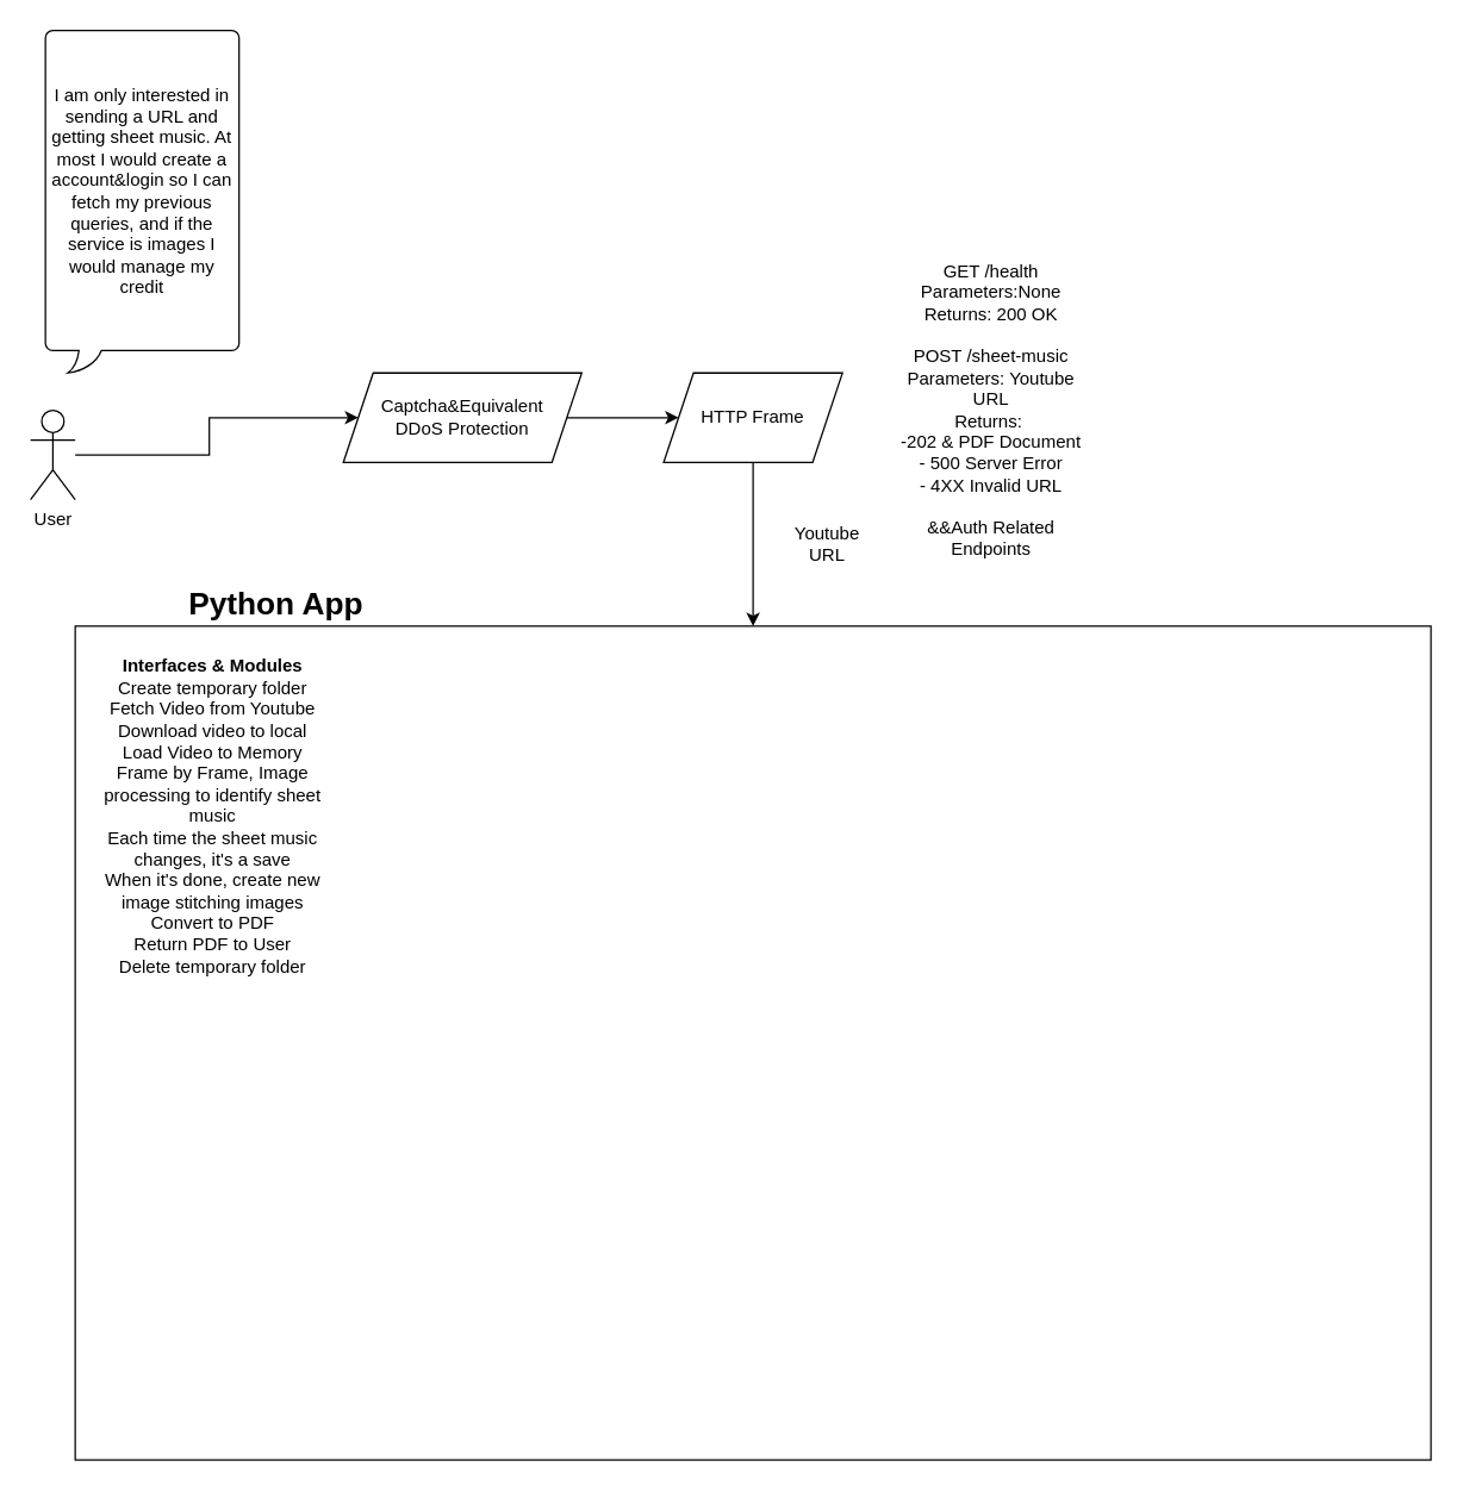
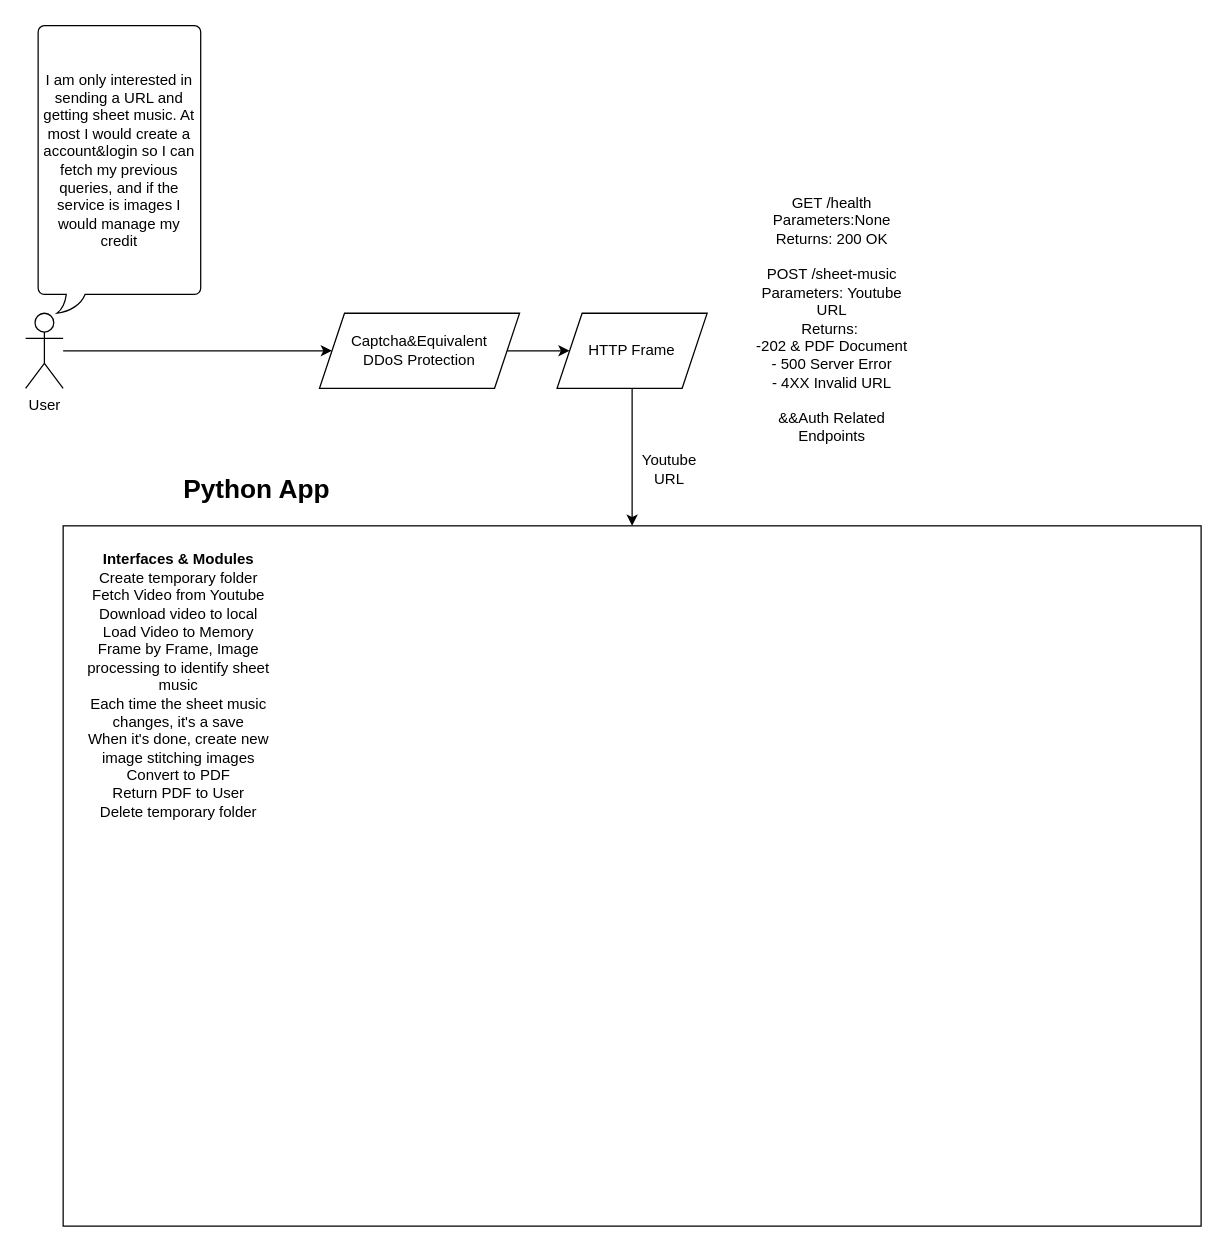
- <mxCell id="9" value="GET /health&lt;div&gt;Parameters:None&lt;/div&gt;&lt;div&gt;Returns: 200 OK&lt;/div&gt;&lt;div&gt;&lt;br&gt;&lt;/div&gt;&lt;div&gt;POST /sheet-music&lt;/div&gt;&lt;div&gt;Parameters: Youtube URL&lt;/div&gt;&lt;div&gt;Returns:&amp;nbsp;&lt;/div&gt;&lt;div&gt;-202 &amp;amp; PDF Document&lt;/div&gt;&lt;div&gt;- 500 Server Error&lt;/div&gt;&lt;div&gt;- 4XX Invalid URL&lt;/div&gt;&lt;div&gt;&lt;br&gt;&lt;/div&gt;&lt;div&gt;&amp;amp;&amp;amp;Auth Related Endpoints&lt;/div&gt;" style="text;strokeColor=none;align=center;fillColor=none;html=1;verticalAlign=middle;whiteSpace=wrap;rounded=0;" vertex="1" parent="1"><mxGeometry x="600" y="180" width="130" height="190" as="geometry" /></mxCell>
+ <mxCell id="9" value="GET /health&lt;div&gt;Parameters:None&lt;/div&gt;&lt;div&gt;Returns: 200 OK&lt;/div&gt;&lt;div&gt;&lt;br&gt;&lt;/div&gt;&lt;div&gt;POST /sheet-music&lt;/div&gt;&lt;div&gt;Parameters: Youtube URL&lt;/div&gt;&lt;div&gt;Returns:&amp;nbsp;&lt;/div&gt;&lt;div&gt;-202 &amp;amp; PDF Document&lt;/div&gt;&lt;div&gt;- 500 Server Error&lt;/div&gt;&lt;div&gt;- 4XX Invalid URL&lt;/div&gt;&lt;div&gt;&lt;br&gt;&lt;/div&gt;&lt;div&gt;&amp;amp;&amp;amp;Auth Related Endpoints&lt;/div&gt;" style="text;strokeColor=none;align=center;fillColor=none;html=1;verticalAlign=middle;whiteSpace=wrap;rounded=0;" vertex="1" parent="1"><mxGeometry x="600" y="160" width="130" height="190" as="geometry" /></mxCell>
- <mxCell id="6" value="Captcha&amp;amp;Equivalent&lt;div&gt;DDoS Protection&lt;/div&gt;" style="shape=parallelogram;perimeter=parallelogramPerimeter;whiteSpace=wrap;html=1;fixedSize=1;" vertex="1" parent="1"><mxGeometry x="230" y="250" width="160" height="60" as="geometry" /></mxCell>
+ <mxCell id="6" value="Captcha&amp;amp;Equivalent&lt;div&gt;DDoS Protection&lt;/div&gt;" style="shape=parallelogram;perimeter=parallelogramPerimeter;whiteSpace=wrap;html=1;fixedSize=1;" vertex="1" parent="1"><mxGeometry x="255" y="250" width="160" height="60" as="geometry" /></mxCell>
- <mxCell id="3" value="User" style="shape=umlActor;verticalLabelPosition=bottom;verticalAlign=top;html=1;outlineConnect=0;" vertex="1" parent="1"><mxGeometry x="20" y="275" width="30" height="60" as="geometry" /></mxCell>
+ <mxCell id="3" value="User" style="shape=umlActor;verticalLabelPosition=bottom;verticalAlign=top;html=1;outlineConnect=0;" vertex="1" parent="1"><mxGeometry y="250" width="30" height="60" as="geometry" x="20" /></mxCell>
- <mxCell id="12" value="Youtube URL" style="text;strokeColor=none;align=center;fillColor=none;html=1;verticalAlign=middle;whiteSpace=wrap;rounded=0;" vertex="1" parent="1"><mxGeometry x="525" y="350" width="60" height="30" as="geometry" /></mxCell>
+ <mxCell id="12" value="Youtube URL" style="text;strokeColor=none;align=center;fillColor=none;html=1;verticalAlign=middle;whiteSpace=wrap;rounded=0;" vertex="1" parent="1"><mxGeometry x="505" y="360" width="60" height="30" as="geometry" /></mxCell>
- <mxCell id="11" value="&lt;b&gt;&lt;font style=&quot;font-size: 21px;&quot;&gt;Python App&lt;/font&gt;&lt;/b&gt;" style="text;strokeColor=none;align=center;fillColor=none;html=1;verticalAlign=middle;whiteSpace=wrap;rounded=0;" vertex="1" parent="1"><mxGeometry x="50" y="390" width="270" height="30" as="geometry" /></mxCell>
+ <mxCell id="11" value="&lt;b&gt;&lt;font style=&quot;font-size: 21px;&quot;&gt;Python App&lt;/font&gt;&lt;/b&gt;" style="text;strokeColor=none;align=center;fillColor=none;html=1;verticalAlign=middle;whiteSpace=wrap;rounded=0;" vertex="1" parent="1"><mxGeometry x="70" y="375" width="270" height="30" as="geometry" /></mxCell>
